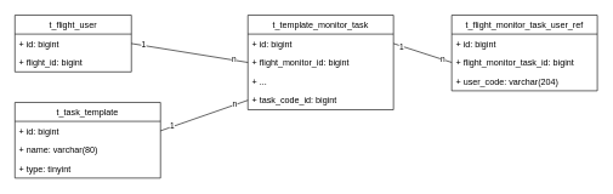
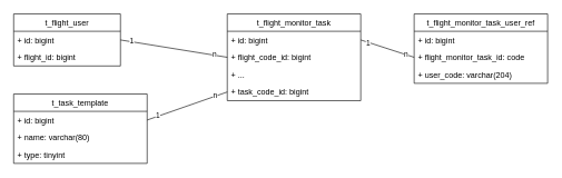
- <mxCell id="5" value="t_template_monitor_task" style="swimlane;fontStyle=0;childLayout=stackLayout;horizontal=1;startSize=26;fillColor=none;horizontalStack=0;resizeParent=1;resizeParentMax=0;resizeLast=0;collapsible=1;marginBottom=0;" parent="1" vertex="1"><mxGeometry x="340" y="20" width="200" height="130" as="geometry" /></mxCell>
+ <mxCell id="5" value="t_flight_monitor_task" style="swimlane;fontStyle=0;childLayout=stackLayout;horizontal=1;startSize=26;fillColor=none;horizontalStack=0;resizeParent=1;resizeParentMax=0;resizeLast=0;collapsible=1;marginBottom=0;" parent="1" vertex="1"><mxGeometry x="340" y="20" width="200" height="130" as="geometry" /></mxCell>
- <mxCell id="7" value="+ flight_monitor_id: bigint" style="text;strokeColor=none;fillColor=none;align=left;verticalAlign=top;spacingLeft=4;spacingRight=4;overflow=hidden;rotatable=0;points=[[0,0.5],[1,0.5]];portConstraint=eastwest;" parent="5" vertex="1"><mxGeometry y="52" width="200" height="26" as="geometry" /></mxCell>
+ <mxCell id="7" value="+ flight_code_id: bigint" style="text;strokeColor=none;fillColor=none;align=left;verticalAlign=top;spacingLeft=4;spacingRight=4;overflow=hidden;rotatable=0;points=[[0,0.5],[1,0.5]];portConstraint=eastwest;" parent="5" vertex="1"><mxGeometry y="52" width="200" height="26" as="geometry" /></mxCell>
- <mxCell id="12" value="+ flight_monitor_task_id: bigint" style="text;strokeColor=none;fillColor=none;align=left;verticalAlign=top;spacingLeft=4;spacingRight=4;overflow=hidden;rotatable=0;points=[[0,0.5],[1,0.5]];portConstraint=eastwest;" parent="10" vertex="1"><mxGeometry y="52" width="200" height="26" as="geometry" /></mxCell>
+ <mxCell id="12" value="+ flight_monitor_task_id: code" style="text;strokeColor=none;fillColor=none;align=left;verticalAlign=top;spacingLeft=4;spacingRight=4;overflow=hidden;rotatable=0;points=[[0,0.5],[1,0.5]];portConstraint=eastwest;" parent="10" vertex="1"><mxGeometry y="52" width="200" height="26" as="geometry" /></mxCell>
